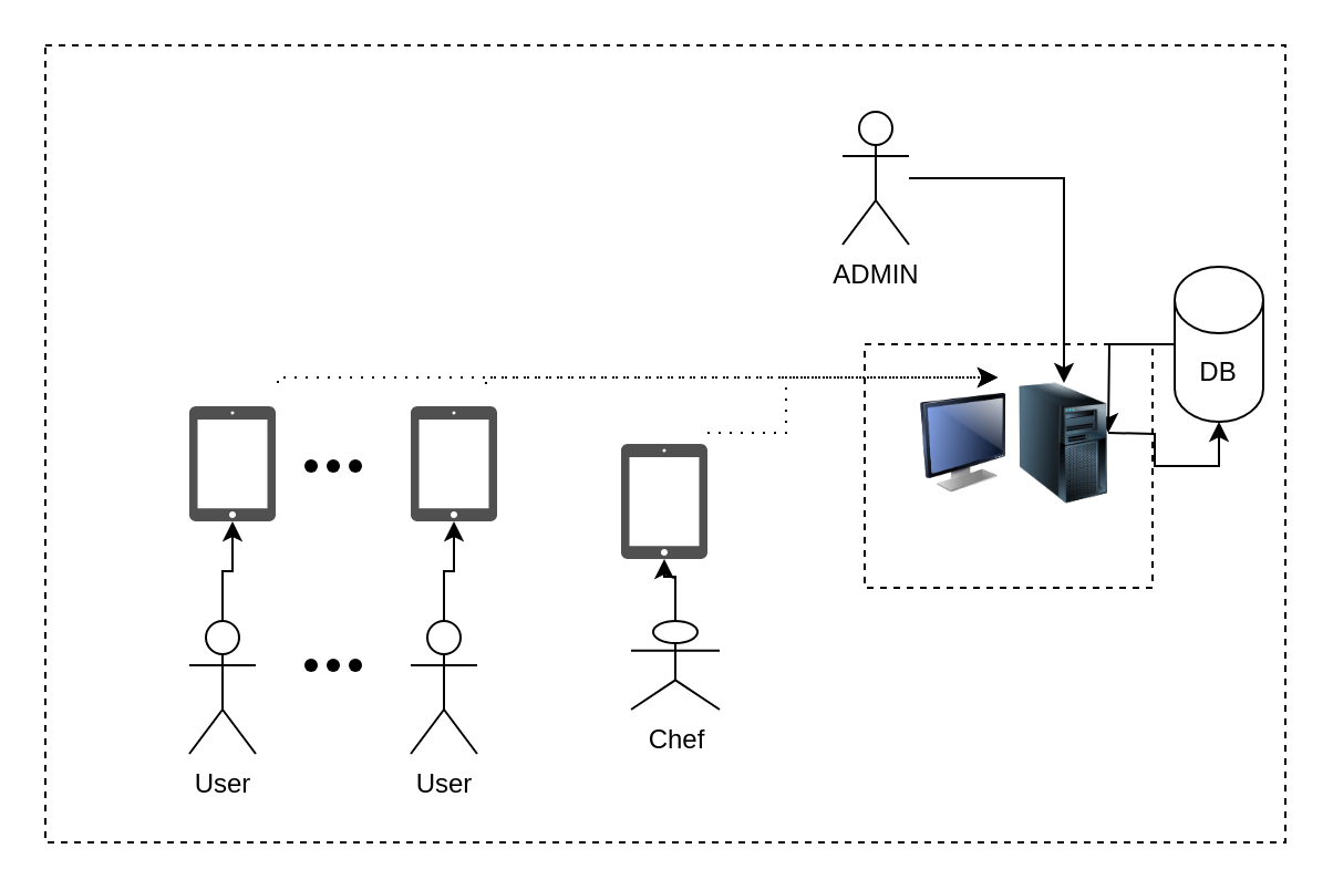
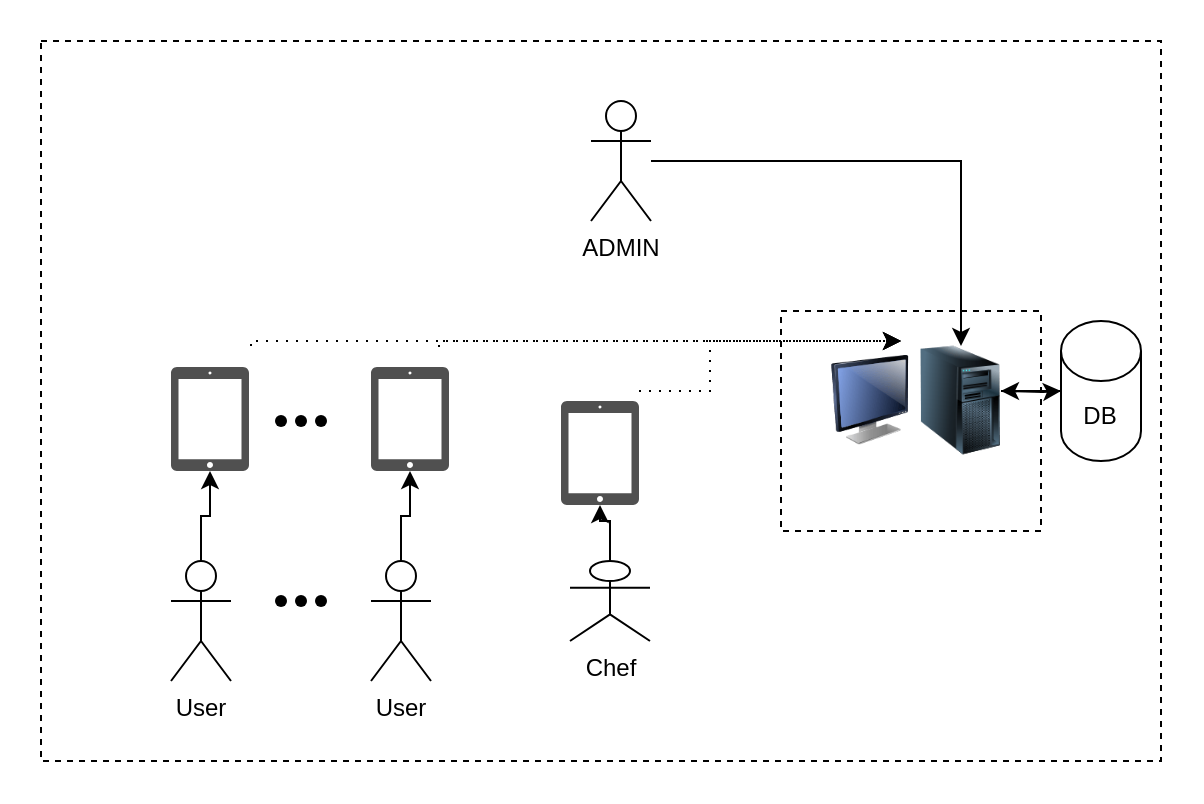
- <mxCell id="7" value="ADMIN" style="shape=umlActor;verticalLabelPosition=bottom;verticalAlign=top;html=1;outlineConnect=0;" vertex="1" parent="1"><mxGeometry x="380" y="50" width="30" height="60" as="geometry" /></mxCell>
+ <mxCell id="7" value="ADMIN" style="shape=umlActor;verticalLabelPosition=bottom;verticalAlign=top;html=1;outlineConnect=0;" vertex="1" parent="1"><mxGeometry x="295" y="50" width="30" height="60" as="geometry" /></mxCell>
- <mxCell id="4" value="DB" style="shape=cylinder3;whiteSpace=wrap;html=1;boundedLbl=1;backgroundOutline=1;size=15;" vertex="1" parent="1"><mxGeometry x="530" y="120" width="40" height="70" as="geometry" /></mxCell>
+ <mxCell id="4" value="DB" style="shape=cylinder3;whiteSpace=wrap;html=1;boundedLbl=1;backgroundOutline=1;size=15;" vertex="1" parent="1"><mxGeometry x="530" y="160" width="40" height="70" as="geometry" /></mxCell>
